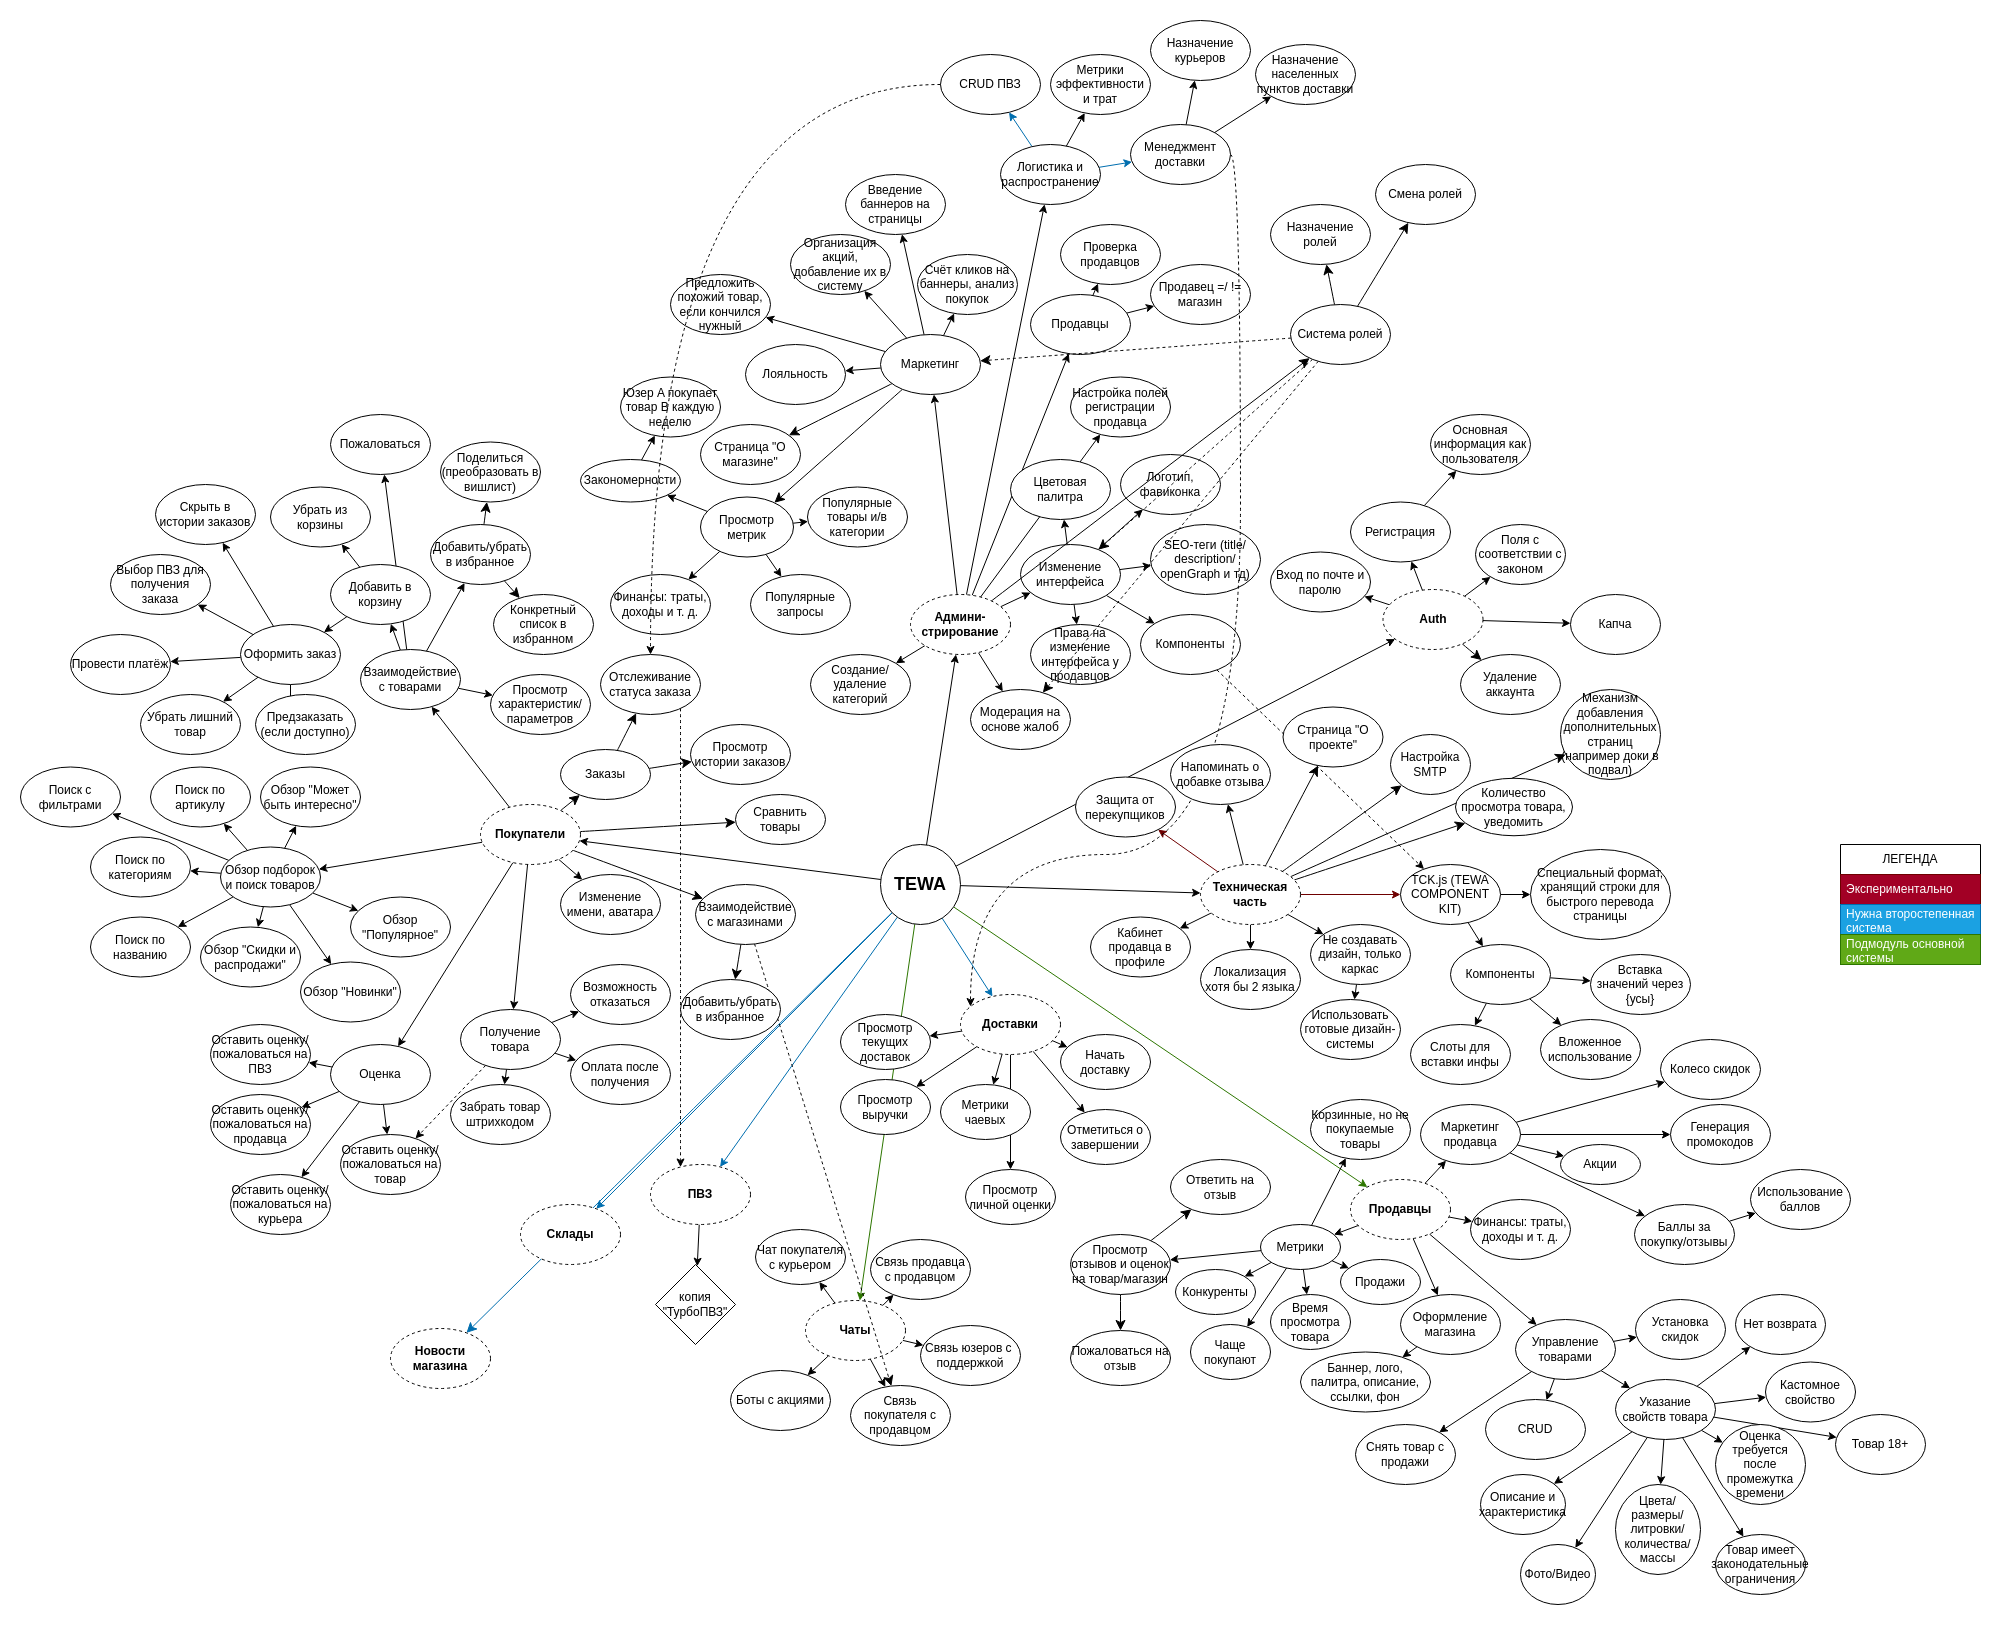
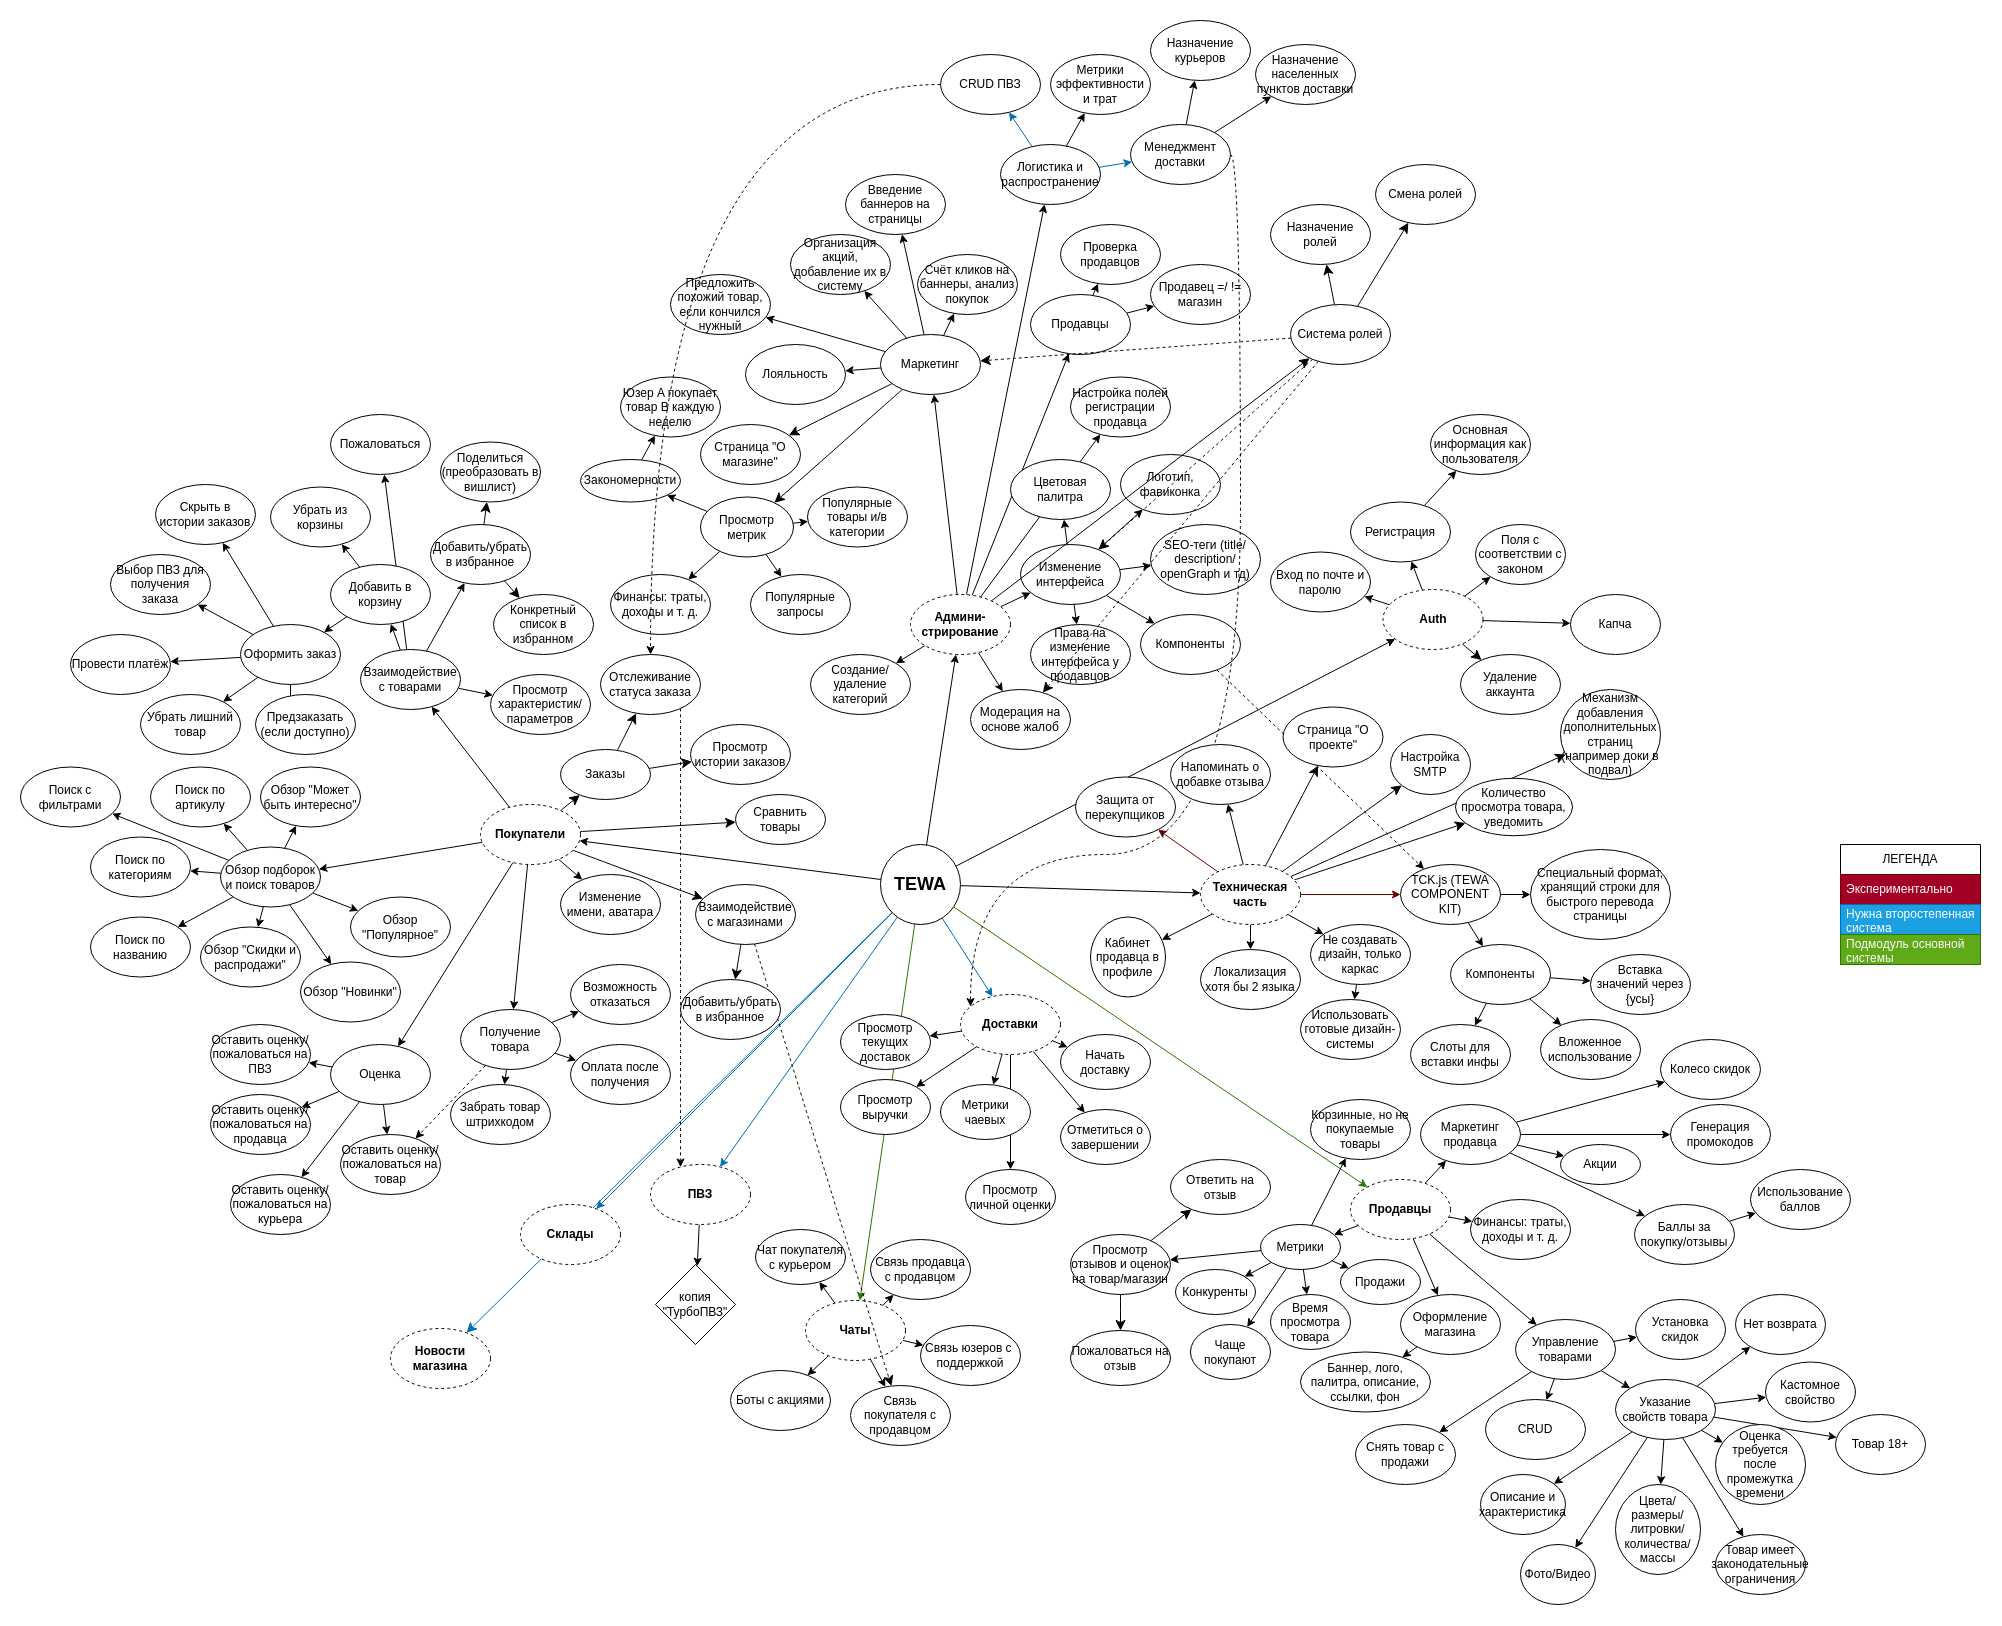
- <mxCell id="264" value="Кабинет продавца в профиле" style="ellipse;whiteSpace=wrap;html=1;labelBackgroundColor=none;" parent="1" vertex="1"><mxGeometry x="1090" y="916.5" width="100" height="60" as="geometry" /></mxCell>
+ <mxCell id="264" value="Кабинет продавца в профиле" style="ellipse;whiteSpace=wrap;html=1;labelBackgroundColor=none;" parent="1" vertex="1"><mxGeometry x="1090" y="916.5" width="75" height="80" as="geometry" /></mxCell>
